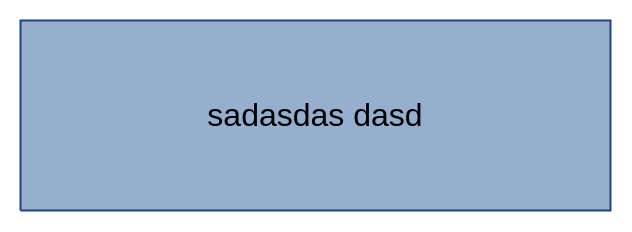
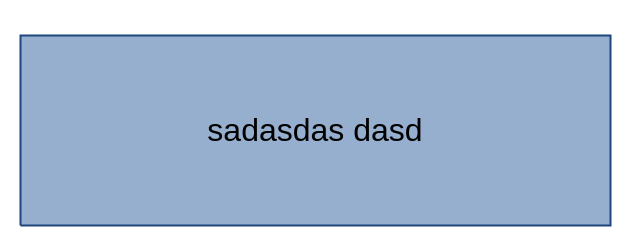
- <mxCell id="2" value="&lt;font style=&quot;font-size: 32px;&quot;&gt;sadasdas dasd&lt;/font&gt;" style="vsdxID=4;fillColor=#96afcf;gradientColor=none;shape=stencil(nZBLDoAgDERP0z3SIyjew0SURgSD+Lu9kMZoXLhwN9O+tukAlrNpJg1SzDH4QW/URgNYgZTkjA4UkwJUgGXng+6DX1zLfmoymdXo17xh5zmRJ6Q42BWCfc2oJfdAr+Yv+AP9Cb7OJ3H/2JG1HNGz/84klThPVCc=);strokeColor=#1f477d;strokeWidth=2;spacingTop=-3;spacingBottom=-3;spacingLeft=-3;spacingRight=-3;points=[];labelBackgroundColor=none;rounded=0;html=1;whiteSpace=wrap;fontSize=16;" vertex="1" parent="1"><mxGeometry x="20" y="20" width="590" height="190" as="geometry" /></mxCell>
+ <mxCell id="2" value="&lt;font style=&quot;font-size: 32px;&quot;&gt;sadasdas dasd&lt;/font&gt;" style="vsdxID=4;fillColor=#96afcf;gradientColor=none;shape=stencil(nZBLDoAgDERP0z3SIyjew0SURgSD+Lu9kMZoXLhwN9O+tukAlrNpJg1SzDH4QW/URgNYgZTkjA4UkwJUgGXng+6DX1zLfmoymdXo17xh5zmRJ6Q42BWCfc2oJfdAr+Yv+AP9Cb7OJ3H/2JG1HNGz/84klThPVCc=);strokeColor=#1f477d;strokeWidth=2;spacingTop=-3;spacingBottom=-3;spacingLeft=-3;spacingRight=-3;points=[];labelBackgroundColor=none;rounded=0;html=1;whiteSpace=wrap;fontSize=16;" vertex="1" parent="1"><mxGeometry x="20" y="35" width="590" height="190" as="geometry" /></mxCell>
